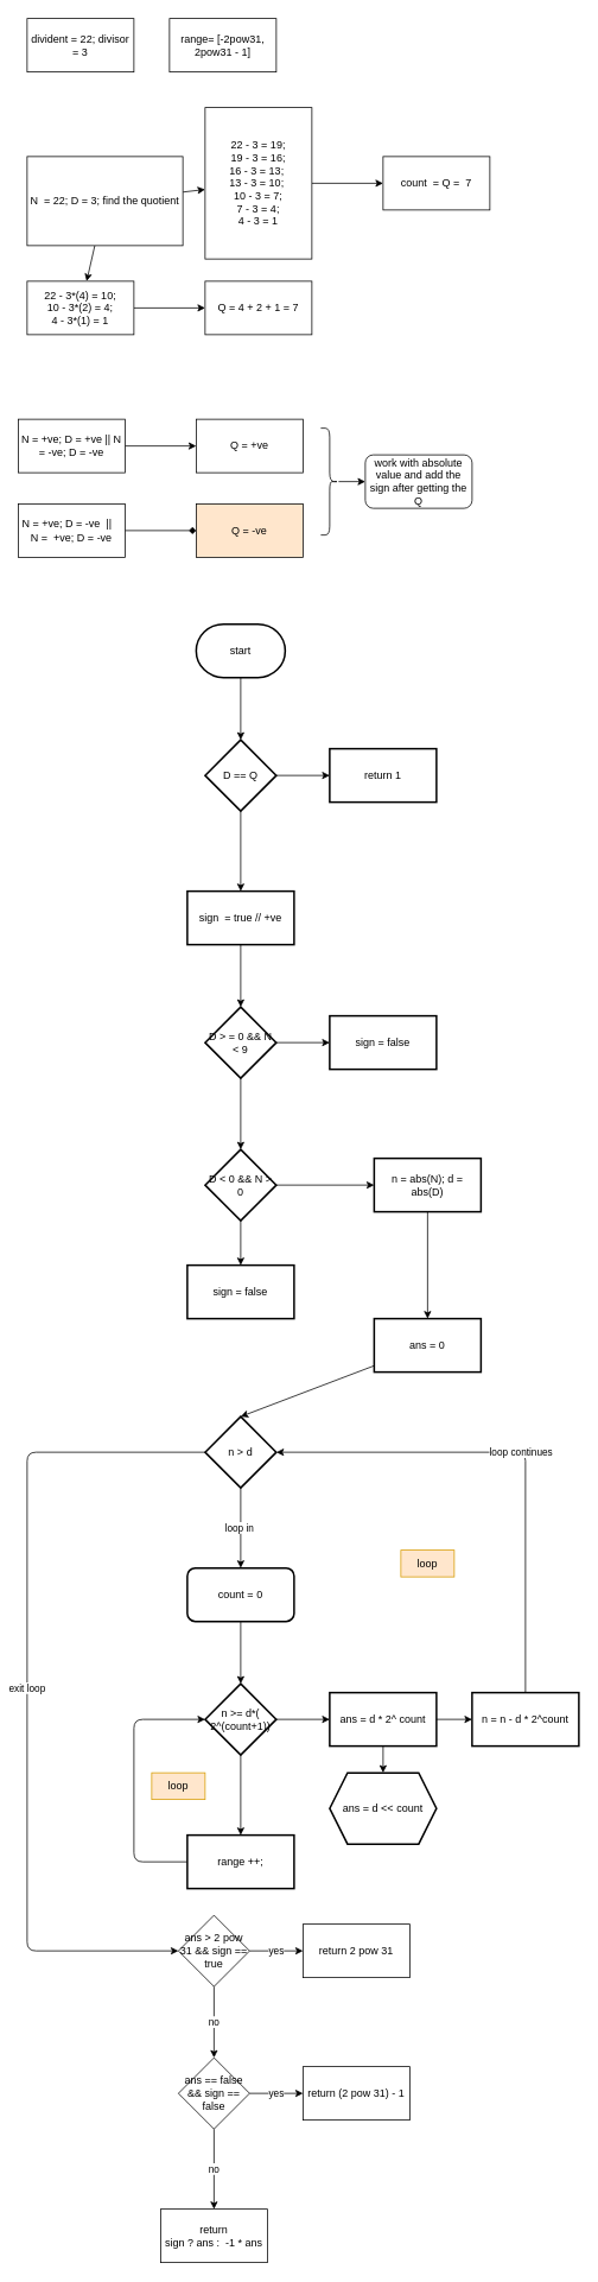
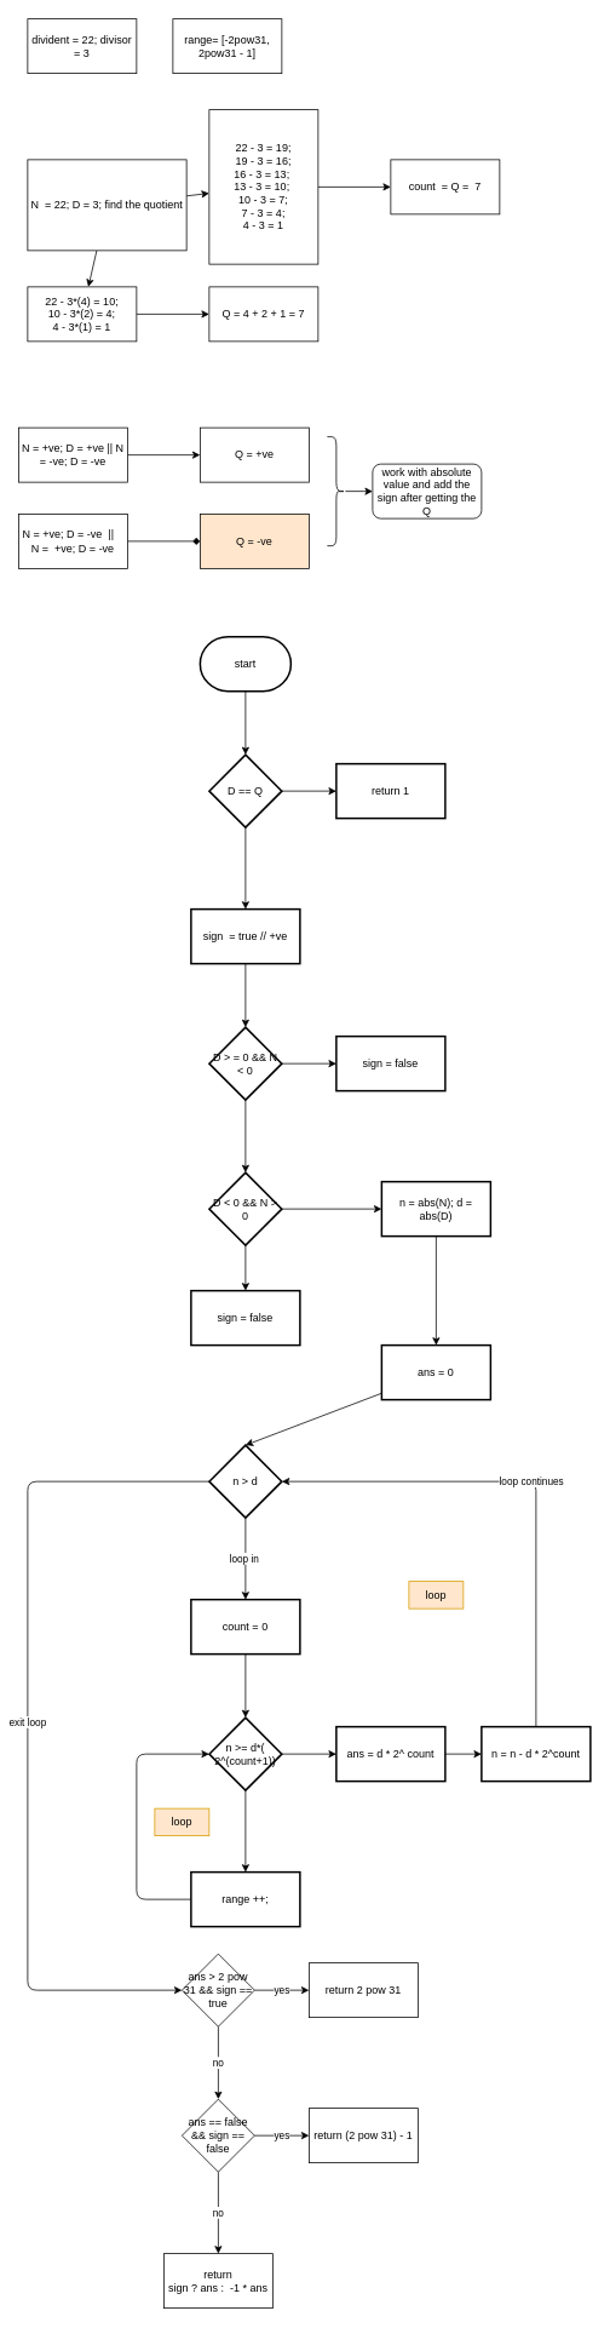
- <mxCell id="32" value="D &amp;gt; = 0 &amp;amp;&amp;amp; N &amp;lt; 9" style="rhombus;whiteSpace=wrap;html=1;strokeWidth=2;" vertex="1" parent="1"><mxGeometry x="230" y="1130" width="80" height="80" as="geometry" /></mxCell>
+ <mxCell id="32" value="D &amp;gt; = 0 &amp;amp;&amp;amp; N &amp;lt; 0" style="rhombus;whiteSpace=wrap;html=1;strokeWidth=2;" vertex="1" parent="1"><mxGeometry x="230" y="1130" width="80" height="80" as="geometry" /></mxCell>
- <mxCell id="44" value="count = 0" style="whiteSpace=wrap;html=1;strokeWidth=2;rounded=1;" vertex="1" parent="1"><mxGeometry x="210" y="1760" width="120" height="60" as="geometry" /></mxCell>
+ <mxCell id="44" value="count = 0" style="whiteSpace=wrap;html=1;strokeWidth=2;" vertex="1" parent="1"><mxGeometry x="210" y="1760" width="120" height="60" as="geometry" /></mxCell>
- <mxCell id="52" value="" style="edgeStyle=none;html=1;" edge="1" parent="1" source="53" target="59"><mxGeometry relative="1" as="geometry" /></mxCell>
- <mxCell id="59" value="ans = d &amp;lt;&amp;lt; count" style="shape=hexagon;perimeter=hexagonPerimeter2;whiteSpace=wrap;html=1;fixedSize=1;strokeWidth=2;" vertex="1" parent="1"><mxGeometry x="370" y="1990" width="120" height="80" as="geometry" /></mxCell>
